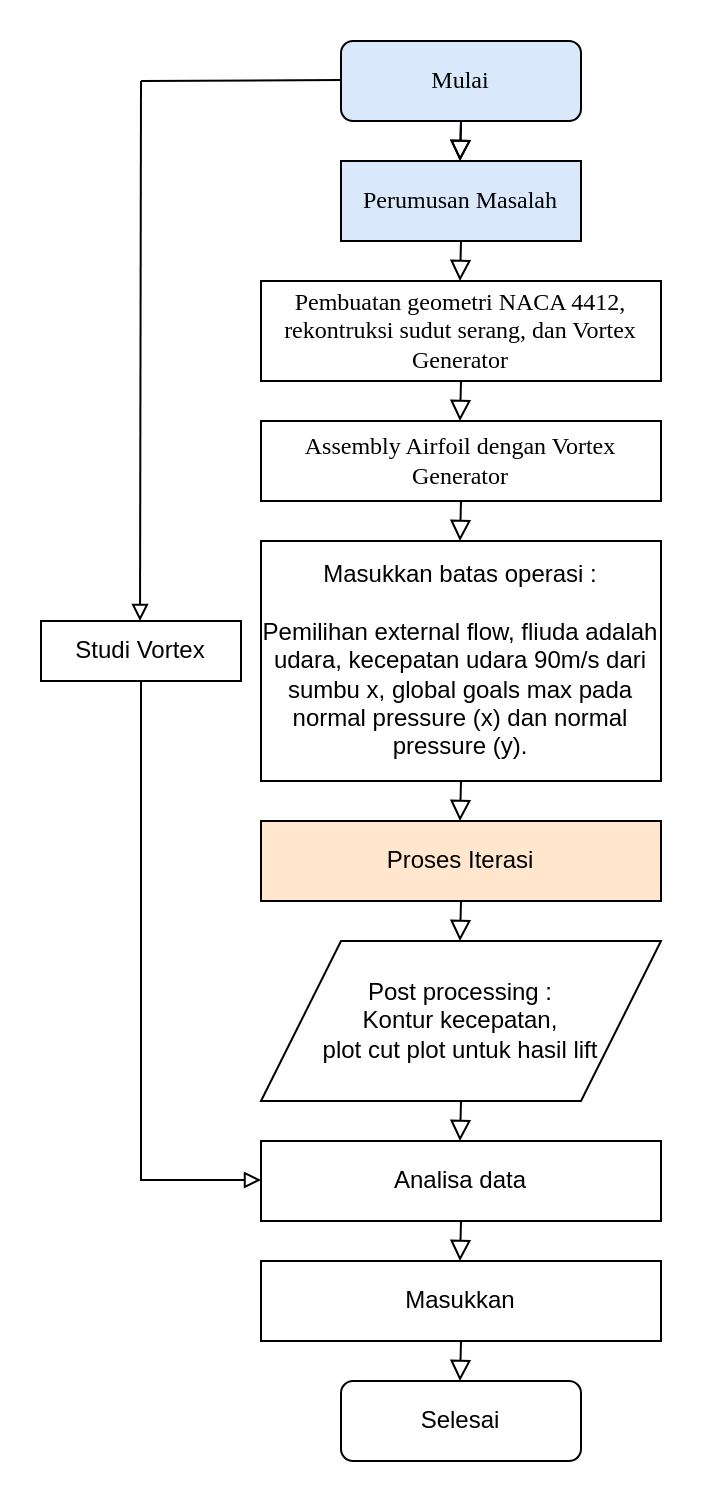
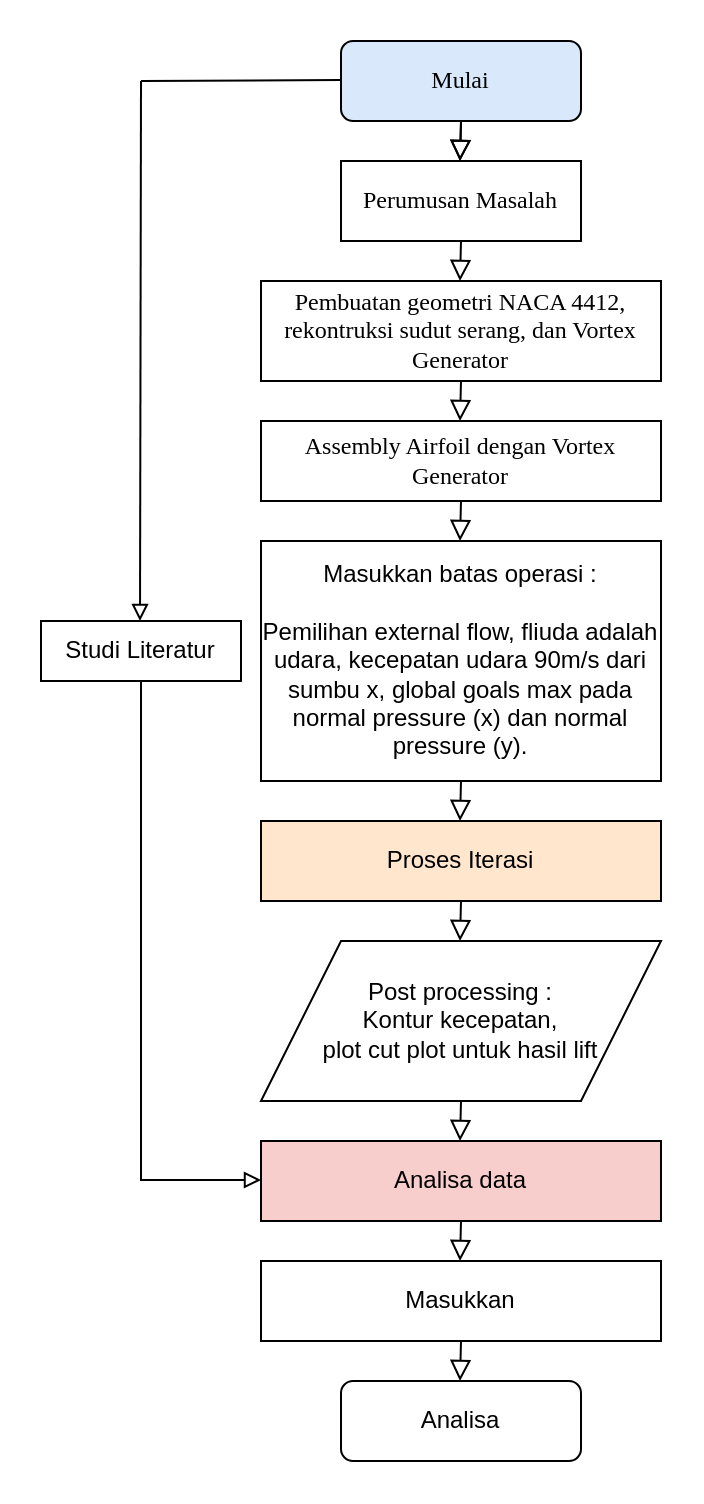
- <mxCell id="4" value="&lt;font face=&quot;Times New Roman&quot;&gt;Perumusan Masalah&lt;/font&gt;" style="rounded=0;whiteSpace=wrap;html=1;fillColor=#dae8fc;" parent="1" vertex="1"><mxGeometry x="170" y="80" width="120" height="40" as="geometry" /></mxCell>
+ <mxCell id="4" value="&lt;font face=&quot;Times New Roman&quot;&gt;Perumusan Masalah&lt;/font&gt;" style="rounded=0;whiteSpace=wrap;html=1;" parent="1" vertex="1"><mxGeometry x="170" y="80" width="120" height="40" as="geometry" /></mxCell>
- <mxCell id="24" value="Studi Vortex" style="rounded=0;whiteSpace=wrap;html=1;" vertex="1" parent="1"><mxGeometry x="20" y="310" width="100" height="30" as="geometry" /></mxCell>
+ <mxCell id="24" value="Studi Literatur" style="rounded=0;whiteSpace=wrap;html=1;" vertex="1" parent="1"><mxGeometry x="20" y="310" width="100" height="30" as="geometry" /></mxCell>
- <mxCell id="18" value="Analisa data" style="rounded=0;whiteSpace=wrap;html=1;" vertex="1" parent="1"><mxGeometry x="130" y="570" width="200" height="40" as="geometry" /></mxCell>
+ <mxCell id="18" value="Analisa data" style="rounded=0;whiteSpace=wrap;html=1;fillColor=#f8cecc;" vertex="1" parent="1"><mxGeometry x="130" y="570" width="200" height="40" as="geometry" /></mxCell>
- <mxCell id="21" value="Selesai" style="rounded=1;whiteSpace=wrap;html=1;" vertex="1" parent="1"><mxGeometry x="170" y="690" width="120" height="40" as="geometry" /></mxCell>
+ <mxCell id="21" value="Analisa" style="rounded=1;whiteSpace=wrap;html=1;" vertex="1" parent="1"><mxGeometry x="170" y="690" width="120" height="40" as="geometry" /></mxCell>
